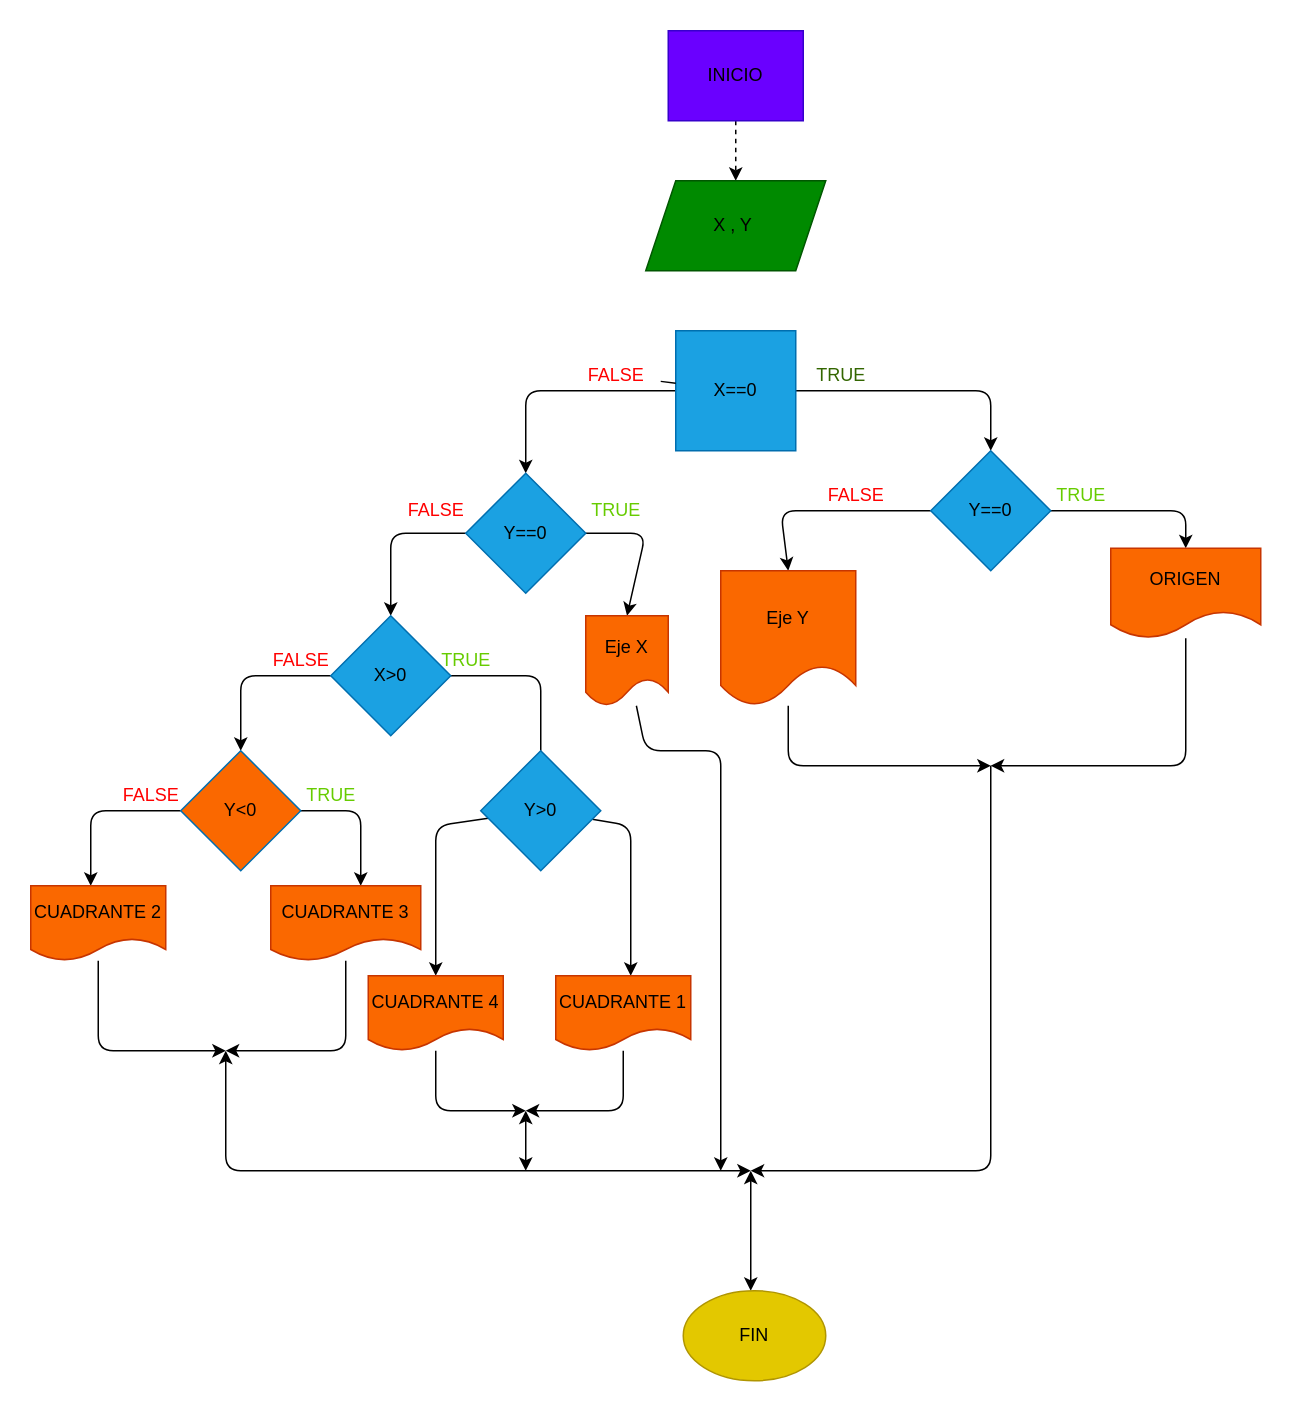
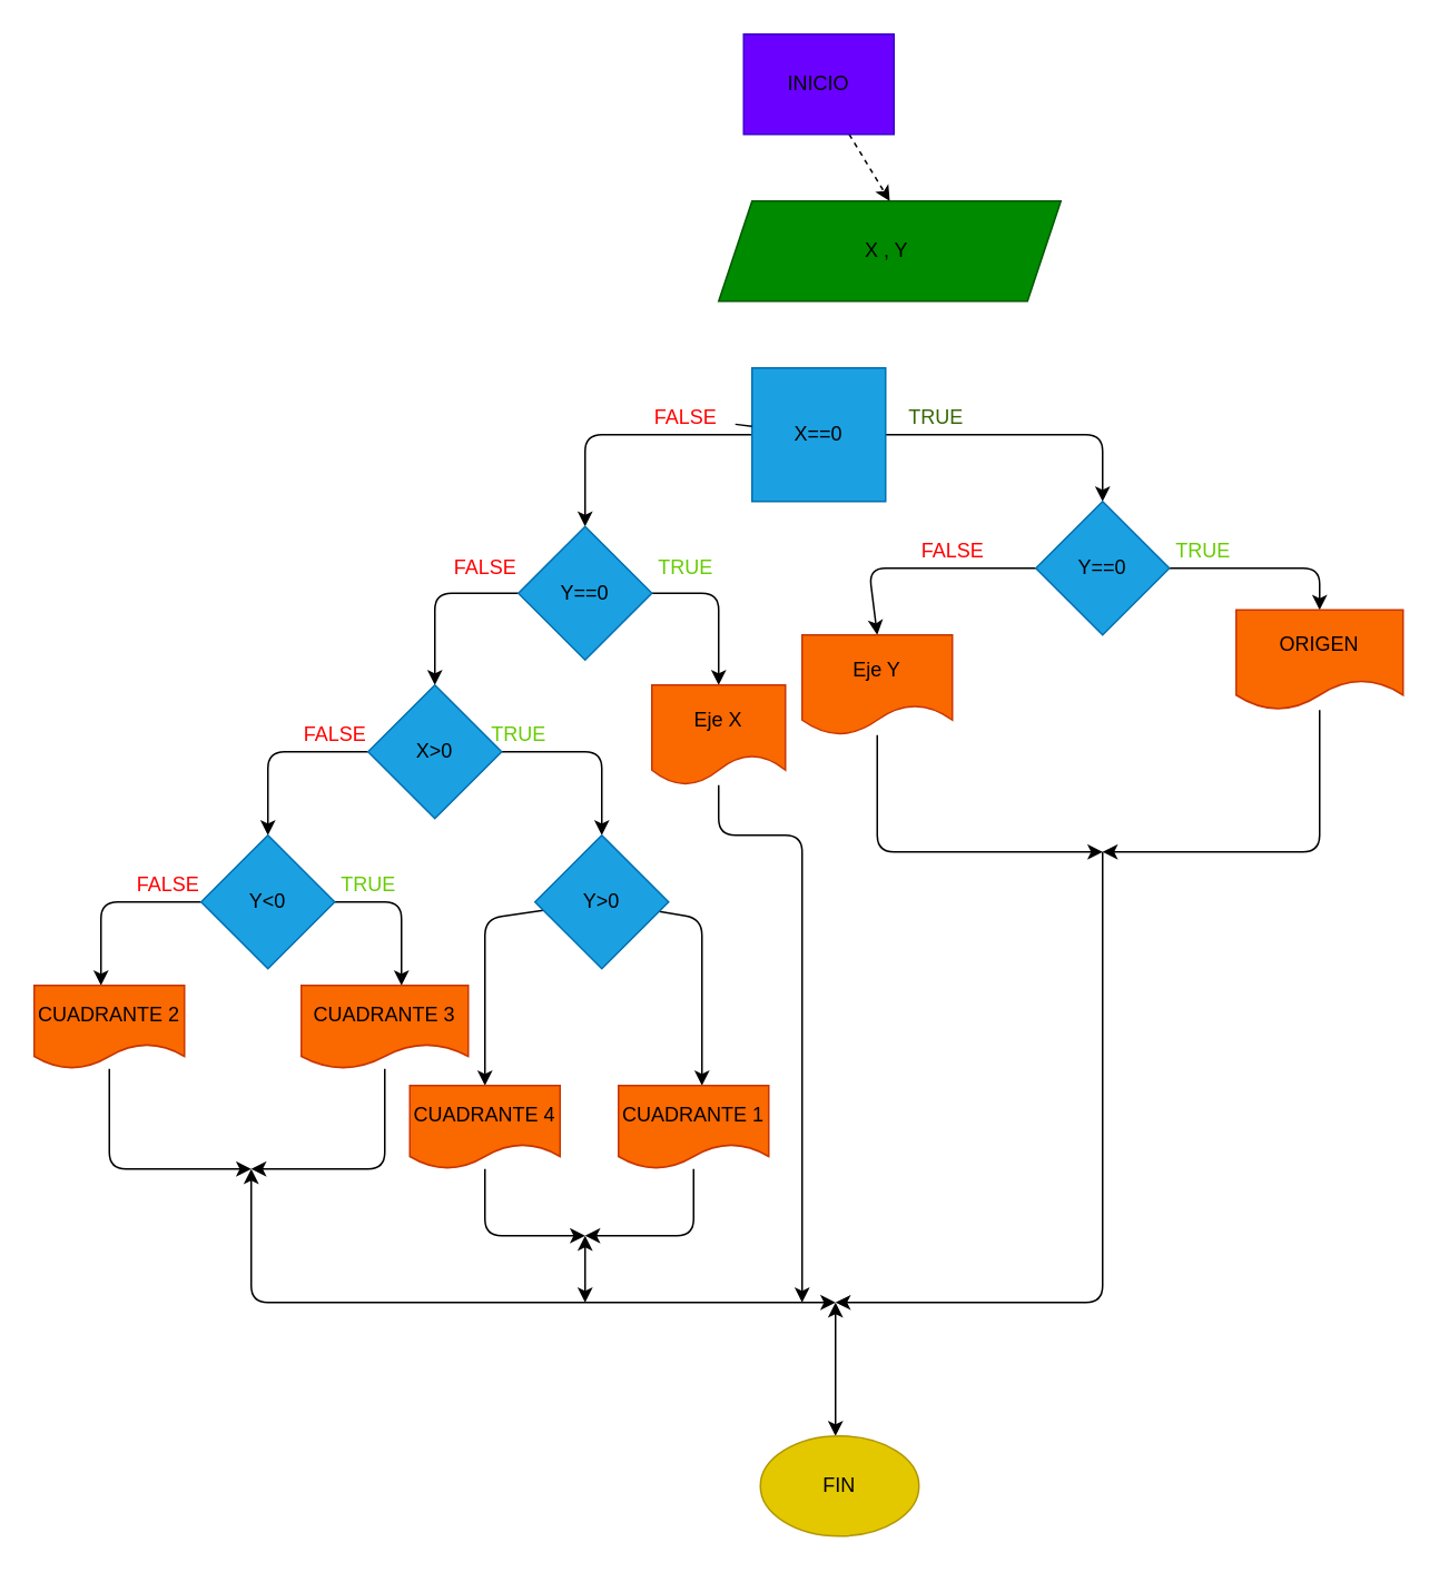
- <mxCell id="4" value="&lt;font color=&quot;#000000&quot;&gt;X , Y&amp;nbsp;&lt;/font&gt;" style="shape=parallelogram;perimeter=parallelogramPerimeter;whiteSpace=wrap;html=1;fixedSize=1;fontColor=#ffffff;fillColor=#008a00;strokeColor=#005700;" vertex="1" parent="1"><mxGeometry x="430" y="120" width="120" height="60" as="geometry" /></mxCell>
+ <mxCell id="4" value="&lt;font color=&quot;#000000&quot;&gt;X , Y&amp;nbsp;&lt;/font&gt;" style="shape=parallelogram;perimeter=parallelogramPerimeter;whiteSpace=wrap;html=1;fixedSize=1;fontColor=#ffffff;fillColor=#008a00;strokeColor=#005700;" vertex="1" parent="1"><mxGeometry x="430" y="120" width="205" height="60" as="geometry" /></mxCell>
- <mxCell id="16" value="&lt;font color=&quot;#000000&quot;&gt;Eje Y&lt;/font&gt;" style="shape=document;whiteSpace=wrap;html=1;boundedLbl=1;fontColor=#000000;fillColor=#fa6800;strokeColor=#C73500;" vertex="1" parent="1"><mxGeometry x="480" y="380" width="90" height="90" as="geometry" /></mxCell>
+ <mxCell id="16" value="&lt;font color=&quot;#000000&quot;&gt;Eje Y&lt;/font&gt;" style="shape=document;whiteSpace=wrap;html=1;boundedLbl=1;fontColor=#000000;fillColor=#fa6800;strokeColor=#C73500;" vertex="1" parent="1"><mxGeometry x="480" y="380" width="90" height="60" as="geometry" /></mxCell>
- <mxCell id="25" value="Eje X" style="shape=document;whiteSpace=wrap;html=1;boundedLbl=1;fontColor=#000000;fillColor=#fa6800;strokeColor=#C73500;" vertex="1" parent="1"><mxGeometry x="390" y="410" width="55" height="60" as="geometry" /></mxCell>
+ <mxCell id="25" value="Eje X" style="shape=document;whiteSpace=wrap;html=1;boundedLbl=1;fontColor=#000000;fillColor=#fa6800;strokeColor=#C73500;" vertex="1" parent="1"><mxGeometry x="390" y="410" width="80" height="60" as="geometry" /></mxCell>
- <mxCell id="26" style="edgeStyle=none;html=1;fontColor=#000000;entryX=0.5;entryY=0;entryDx=0;entryDy=0;endArrow=none;" edge="1" parent="1" source="28" target="31"><mxGeometry relative="1" as="geometry"><mxPoint x="330" y="510" as="targetPoint" /><Array as="points"><mxPoint x="360" y="450" /></Array></mxGeometry></mxCell>
+ <mxCell id="26" style="edgeStyle=none;html=1;fontColor=#000000;entryX=0.5;entryY=0;entryDx=0;entryDy=0;" edge="1" parent="1" source="28" target="31"><mxGeometry relative="1" as="geometry"><mxPoint x="330" y="510" as="targetPoint" /><Array as="points"><mxPoint x="360" y="450" /></Array></mxGeometry></mxCell>
- <mxCell id="34" value="&lt;font color=&quot;#000000&quot;&gt;Y&amp;lt;0&lt;/font&gt;" style="rhombus;whiteSpace=wrap;html=1;fontColor=#ffffff;fillColor=#fa6800;strokeColor=#006EAF;" vertex="1" parent="1"><mxGeometry x="120" y="500" width="80" height="80" as="geometry" /></mxCell>
+ <mxCell id="34" value="&lt;font color=&quot;#000000&quot;&gt;Y&amp;lt;0&lt;/font&gt;" style="rhombus;whiteSpace=wrap;html=1;fontColor=#ffffff;fillColor=#1ba1e2;strokeColor=#006EAF;" vertex="1" parent="1"><mxGeometry x="120" y="500" width="80" height="80" as="geometry" /></mxCell>
